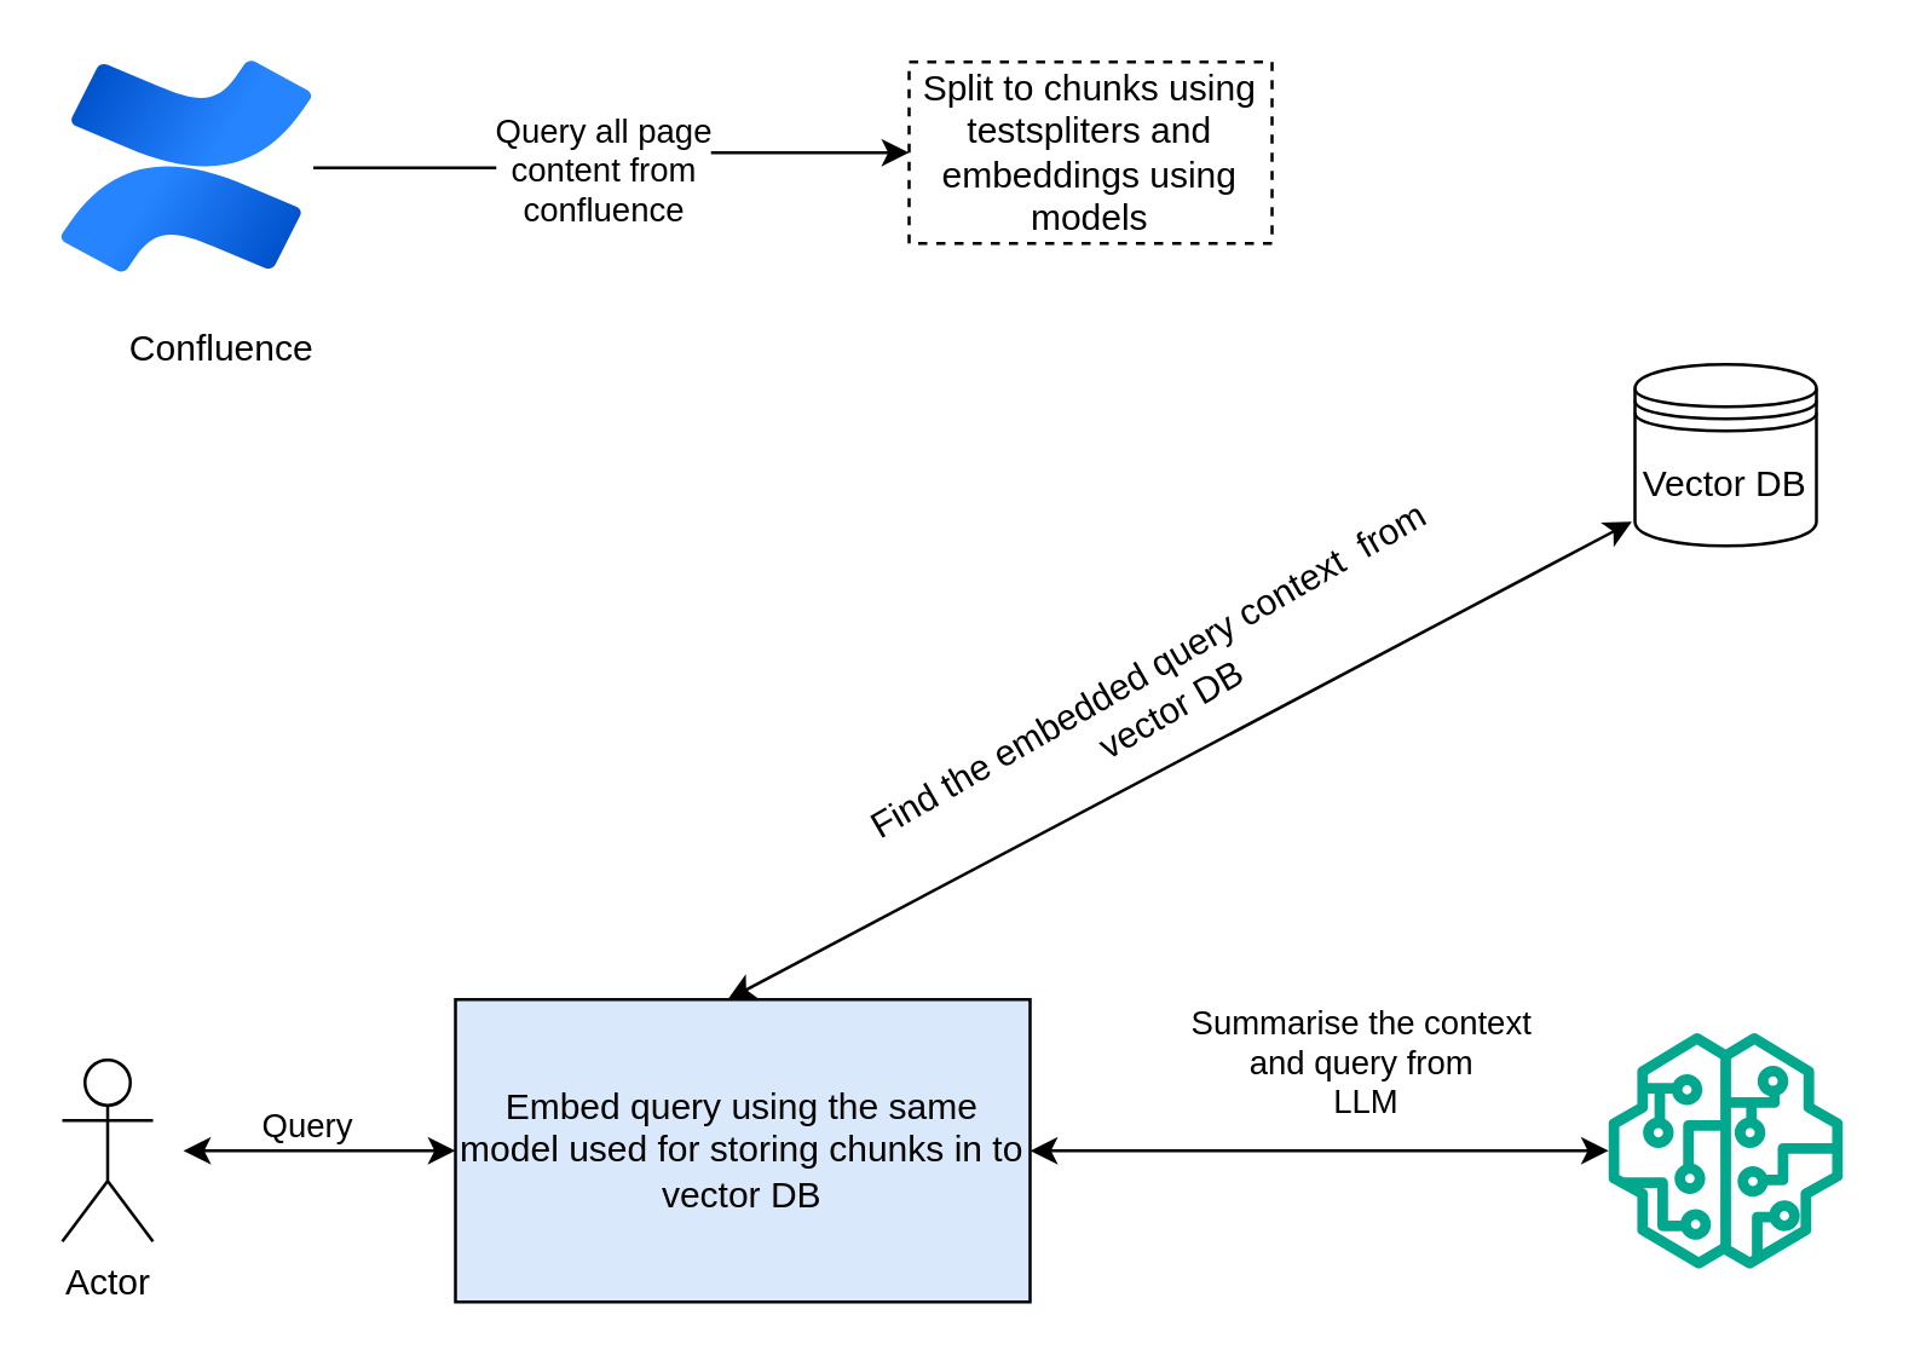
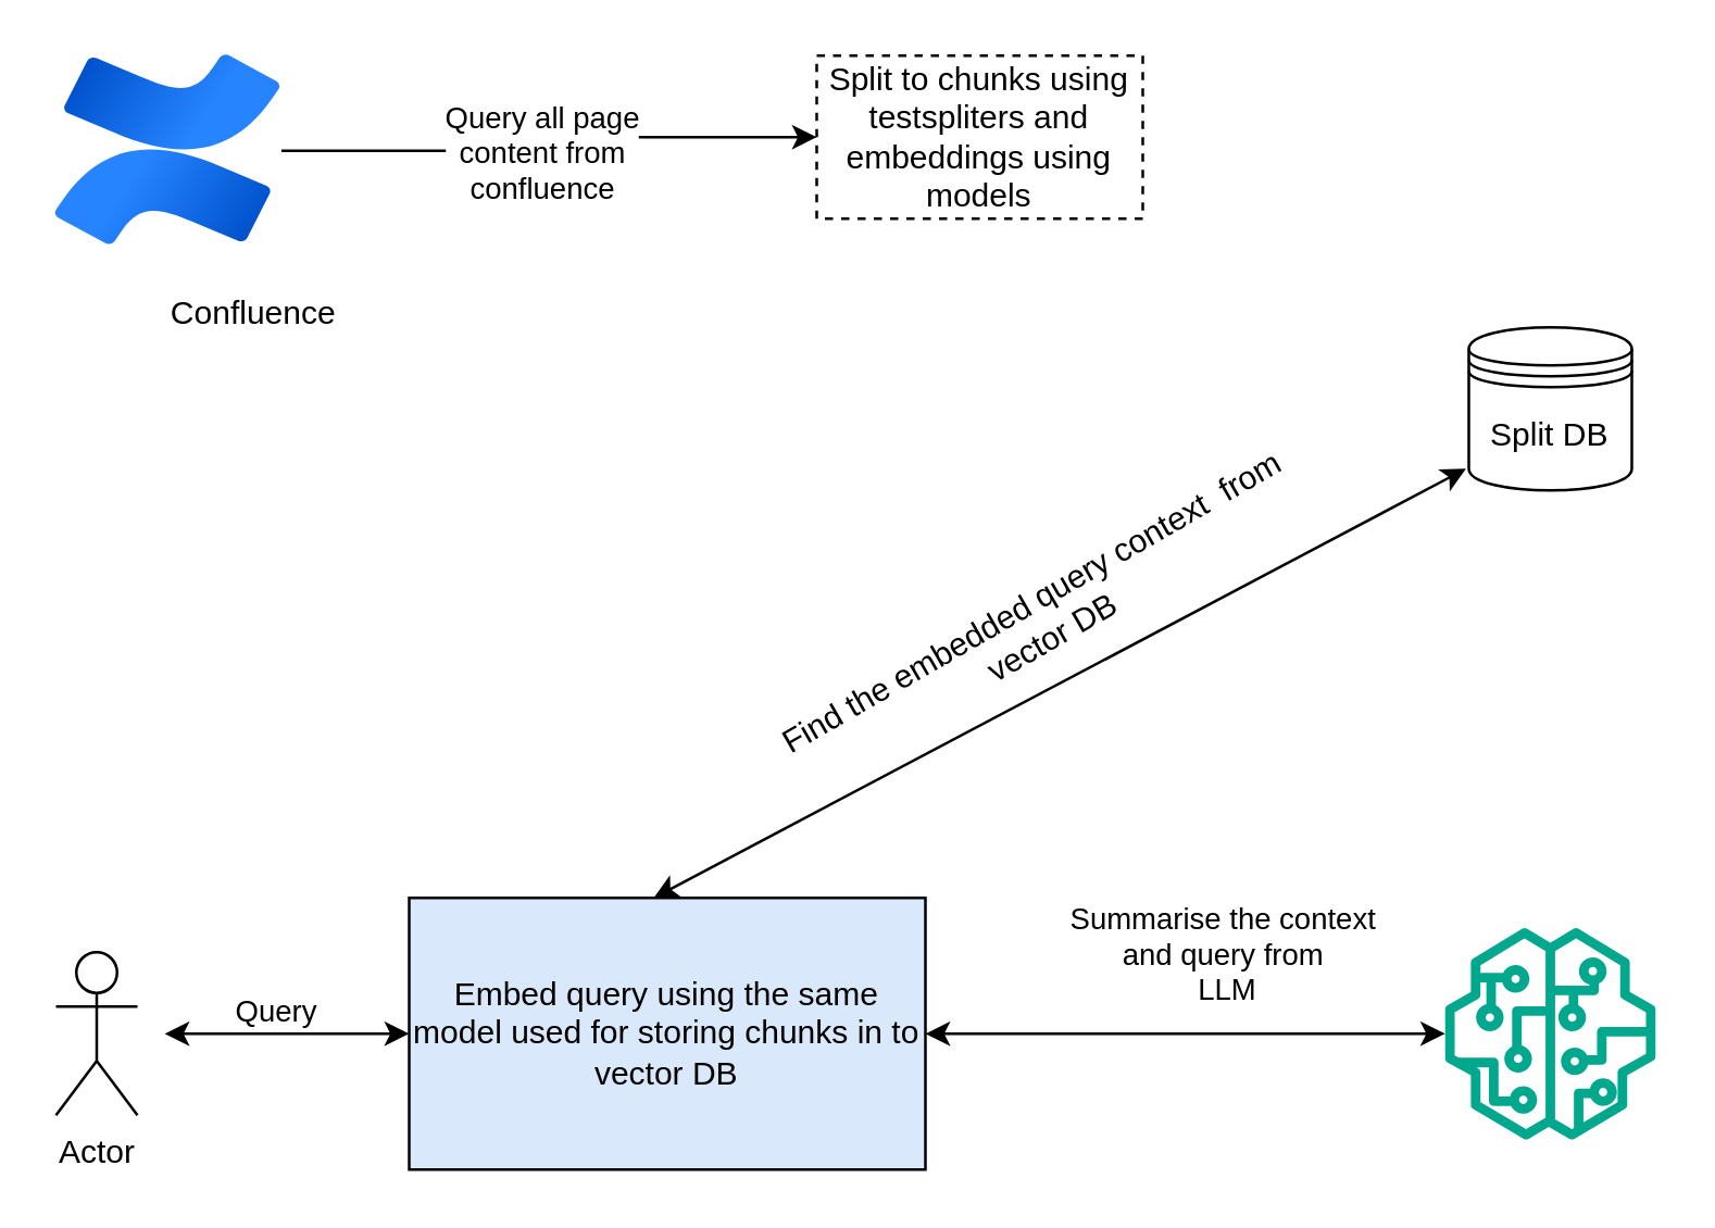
- <mxCell id="11" value="Confluence" style="text;html=1;align=center;verticalAlign=middle;whiteSpace=wrap;rounded=0;" vertex="1" parent="1"><mxGeometry x="43" y="100" width="60" height="30" as="geometry" /></mxCell>
+ <mxCell id="11" value="Confluence" style="text;html=1;align=center;verticalAlign=middle;whiteSpace=wrap;rounded=0;" vertex="1" parent="1"><mxGeometry x="63" y="100" width="60" height="30" as="geometry" /></mxCell>
- <mxCell id="5" value="Vector DB" style="shape=datastore;whiteSpace=wrap;html=1;" vertex="1" parent="1"><mxGeometry x="540" y="120" width="60" height="60" as="geometry" /></mxCell>
+ <mxCell id="5" value="Split DB" style="shape=datastore;whiteSpace=wrap;html=1;" vertex="1" parent="1"><mxGeometry x="540" y="120" width="60" height="60" as="geometry" /></mxCell>
